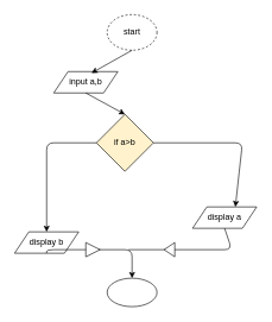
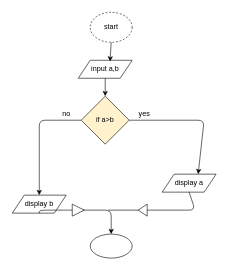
- <mxCell id="3" value="input a,b" style="shape=parallelogram;perimeter=parallelogramPerimeter;whiteSpace=wrap;html=1;fixedSize=1;" vertex="1" parent="1"><mxGeometry x="75" y="100" width="90" height="30" as="geometry" /></mxCell>
+ <mxCell id="3" value="input a,b" style="shape=parallelogram;perimeter=parallelogramPerimeter;whiteSpace=wrap;html=1;fixedSize=1;" vertex="1" parent="1"><mxGeometry x="130" y="100" width="90" height="30" as="geometry" /></mxCell>
+ <mxCell id="17" value="no" style="text;html=1;align=center;verticalAlign=middle;resizable=0;points=[];autosize=1;strokeColor=none;" vertex="1" parent="1"><mxGeometry x="95" y="180" width="30" height="20" as="geometry" /></mxCell>
+ <mxCell id="16" value="yes" style="text;html=1;align=center;verticalAlign=middle;resizable=0;points=[];autosize=1;strokeColor=none;" vertex="1" parent="1"><mxGeometry x="225" y="180" width="30" height="20" as="geometry" /></mxCell>
